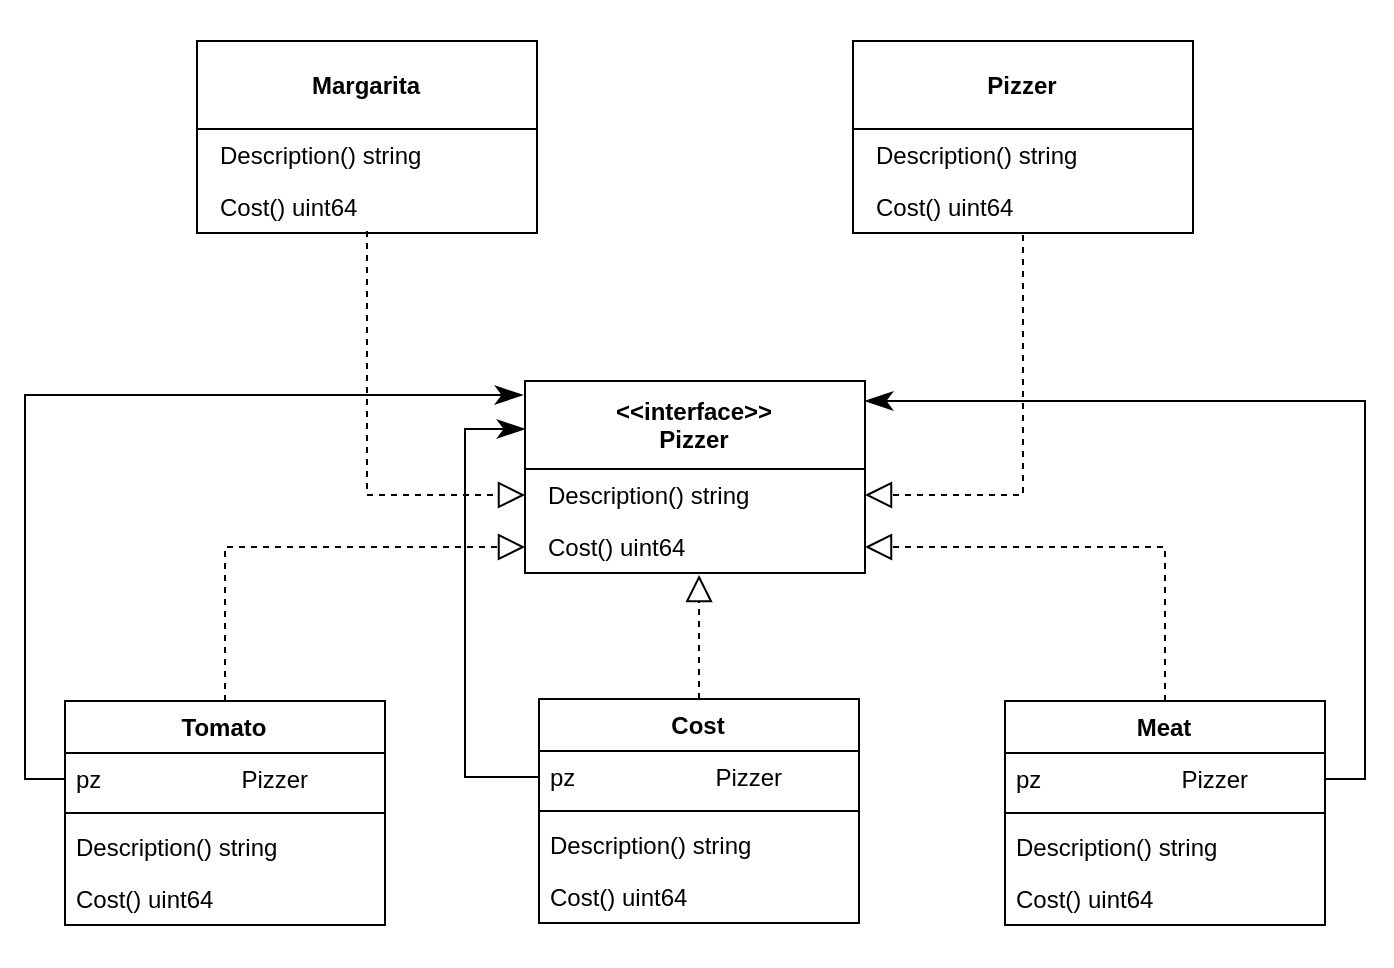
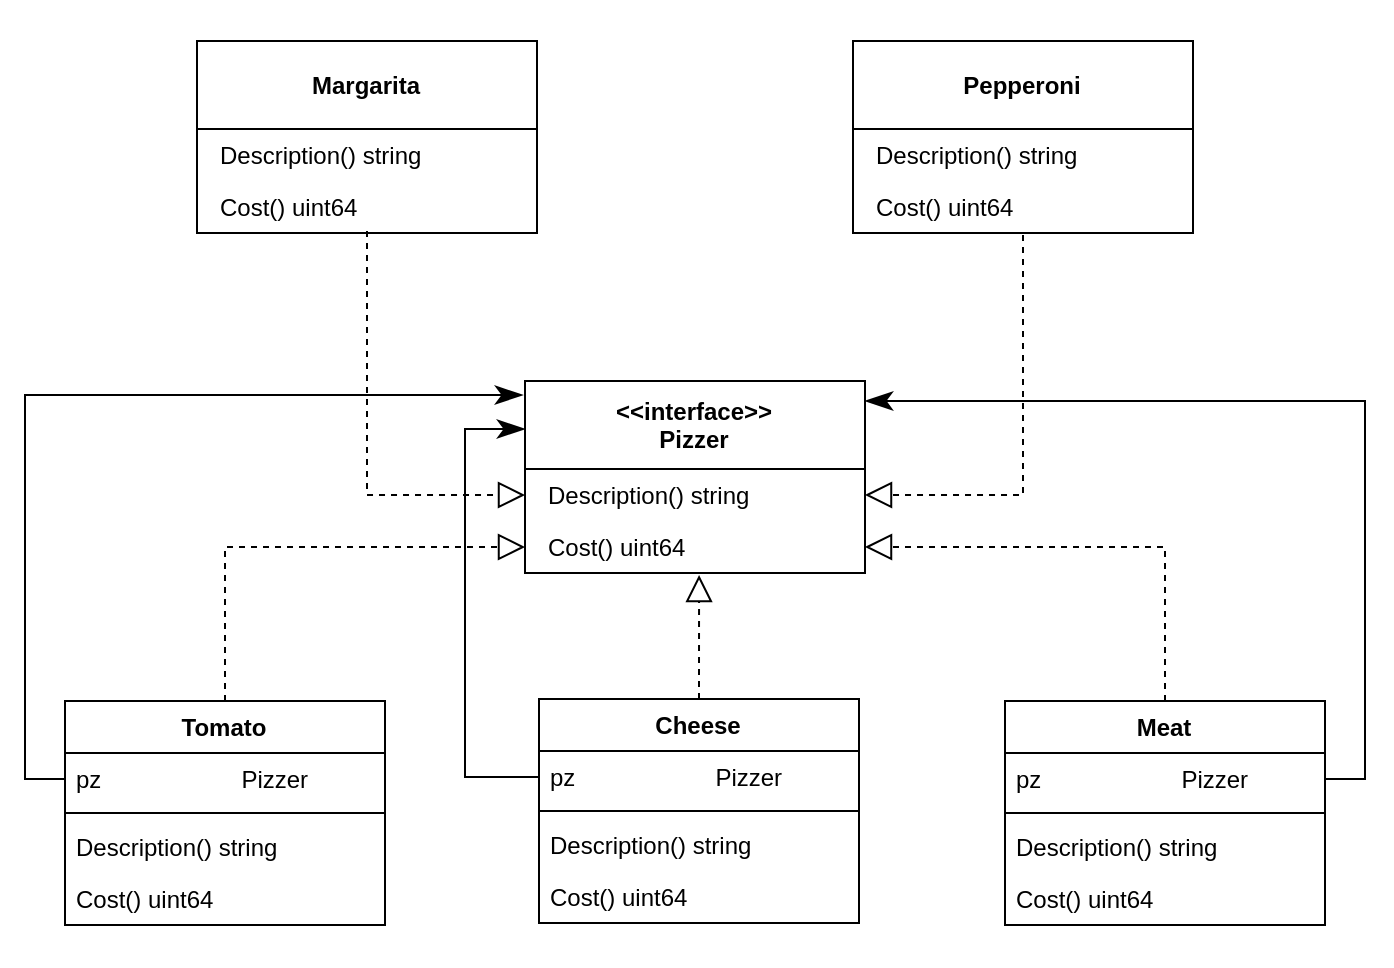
- <mxCell id="10" value="Pizzer" style="swimlane;fontStyle=1;childLayout=stackLayout;horizontal=1;startSize=44;fillColor=none;horizontalStack=0;resizeParent=1;resizeParentMax=0;resizeLast=0;collapsible=1;marginBottom=0;labelBackgroundColor=none;fontSize=12;html=0;" vertex="1" parent="1"><mxGeometry x="414" y="20" width="170" height="96" as="geometry" /></mxCell>
+ <mxCell id="10" value="Pepperoni" style="swimlane;fontStyle=1;childLayout=stackLayout;horizontal=1;startSize=44;fillColor=none;horizontalStack=0;resizeParent=1;resizeParentMax=0;resizeLast=0;collapsible=1;marginBottom=0;labelBackgroundColor=none;fontSize=12;html=0;" vertex="1" parent="1"><mxGeometry x="414" y="20" width="170" height="96" as="geometry" /></mxCell>
- <mxCell id="21" value="Cost" style="swimlane;fontStyle=1;align=center;verticalAlign=top;childLayout=stackLayout;horizontal=1;startSize=26;horizontalStack=0;resizeParent=1;resizeParentMax=0;resizeLast=0;collapsible=1;marginBottom=0;labelBackgroundColor=none;fontSize=12;html=0;" vertex="1" parent="1"><mxGeometry x="257" y="349" width="160" height="112" as="geometry" /></mxCell>
+ <mxCell id="21" value="Cheese" style="swimlane;fontStyle=1;align=center;verticalAlign=top;childLayout=stackLayout;horizontal=1;startSize=26;horizontalStack=0;resizeParent=1;resizeParentMax=0;resizeLast=0;collapsible=1;marginBottom=0;labelBackgroundColor=none;fontSize=12;html=0;" vertex="1" parent="1"><mxGeometry x="257" y="349" width="160" height="112" as="geometry" /></mxCell>
